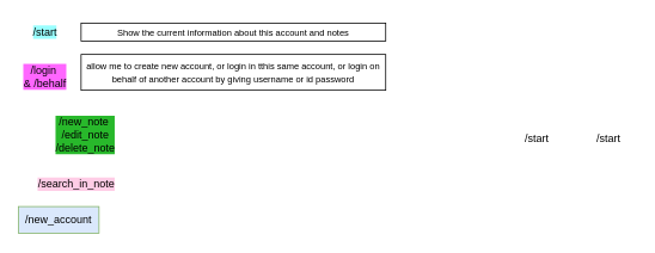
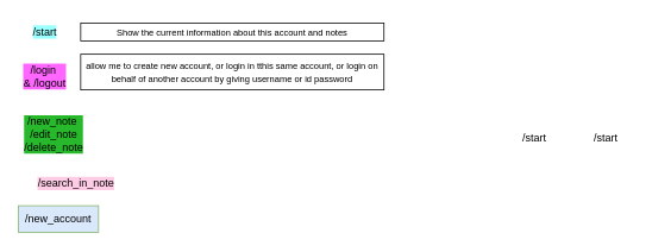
- <mxCell id="3" value="/login&amp;nbsp;&lt;div&gt;&amp;amp;&amp;nbsp;&lt;span style=&quot;&quot;&gt;/behalf&lt;/span&gt;&lt;/div&gt;" style="text;html=1;align=center;verticalAlign=middle;whiteSpace=wrap;rounded=0;labelBackgroundColor=#FF66FF;" parent="1" vertex="1"><mxGeometry y="70" width="60" height="30" as="geometry" x="20" /></mxCell>
+ <mxCell id="3" value="/login&amp;nbsp;&lt;div&gt;&amp;amp;&amp;nbsp;&lt;span style=&quot;&quot;&gt;/logout&lt;/span&gt;&lt;/div&gt;" style="text;html=1;align=center;verticalAlign=middle;whiteSpace=wrap;rounded=0;labelBackgroundColor=#FF66FF;" parent="1" vertex="1"><mxGeometry y="70" width="60" height="30" as="geometry" x="20" /></mxCell>
- <mxCell id="4" value="/new_note&amp;nbsp;&lt;div&gt;/edit_note&lt;/div&gt;&lt;div&gt;/delete_note&lt;/div&gt;" style="text;html=1;align=center;verticalAlign=middle;whiteSpace=wrap;rounded=0;labelBackgroundColor=light-dark(#28b82b, #ededed);" parent="1" vertex="1"><mxGeometry x="65" y="120" width="60" height="60" as="geometry" /></mxCell>
+ <mxCell id="4" value="/new_note&amp;nbsp;&lt;div&gt;/edit_note&lt;/div&gt;&lt;div&gt;/delete_note&lt;/div&gt;" style="text;html=1;align=center;verticalAlign=middle;whiteSpace=wrap;rounded=0;labelBackgroundColor=light-dark(#28b82b, #ededed);" parent="1" vertex="1"><mxGeometry x="30" y="120" width="60" height="60" as="geometry" /></mxCell>
